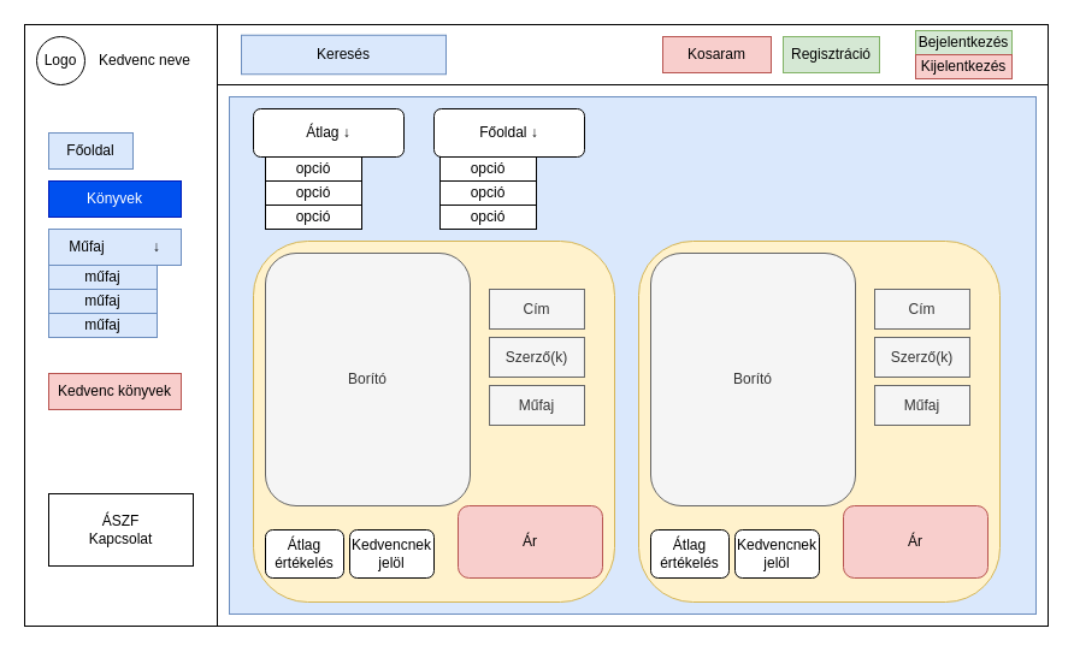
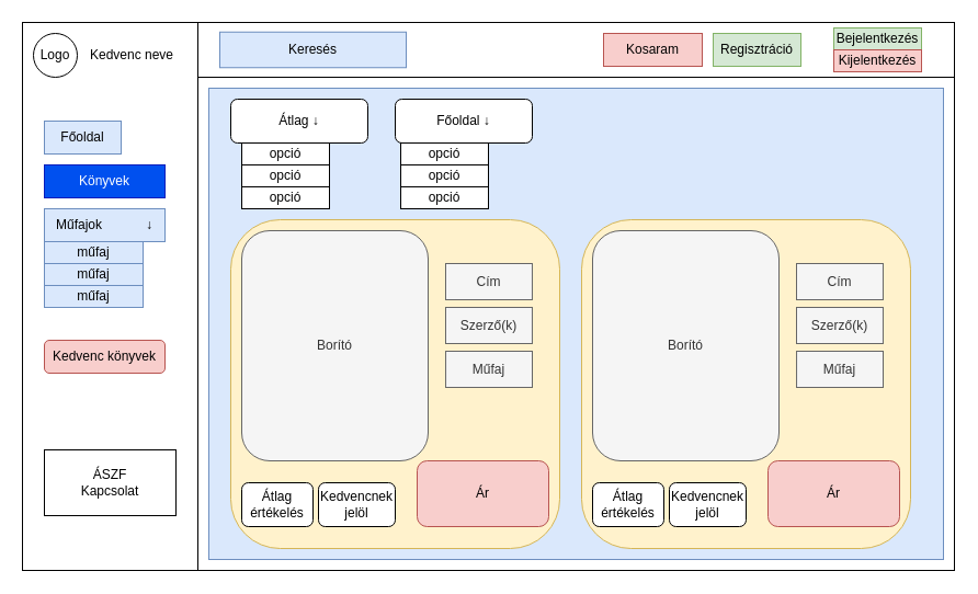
- <mxCell id="10" value="Műfaj&amp;nbsp; &amp;nbsp; &amp;nbsp; &amp;nbsp; &amp;nbsp; &amp;nbsp;&amp;nbsp;↓" style="text;html=1;strokeColor=#6c8ebf;fillColor=#dae8fc;align=center;verticalAlign=middle;whiteSpace=wrap;rounded=0;" parent="1" vertex="1"><mxGeometry x="40" y="190" width="110" height="30" as="geometry" /></mxCell>
+ <mxCell id="10" value="Műfajok&amp;nbsp; &amp;nbsp; &amp;nbsp; &amp;nbsp; &amp;nbsp; &amp;nbsp;&amp;nbsp;↓" style="text;html=1;strokeColor=#6c8ebf;fillColor=#dae8fc;align=center;verticalAlign=middle;whiteSpace=wrap;rounded=0;" parent="1" vertex="1"><mxGeometry x="40" y="190" width="110" height="30" as="geometry" /></mxCell>
- <mxCell id="11" value="Kedvenc könyvek" style="rounded=0;whiteSpace=wrap;html=1;fillColor=#f8cecc;strokeColor=#b85450;" parent="1" vertex="1"><mxGeometry x="40" y="310" width="110" height="30" as="geometry" /></mxCell>
+ <mxCell id="11" value="Kedvenc könyvek" style="whiteSpace=wrap;html=1;fillColor=#f8cecc;strokeColor=#b85450;rounded=1;" parent="1" vertex="1"><mxGeometry x="40" y="310" width="110" height="30" as="geometry" /></mxCell>
